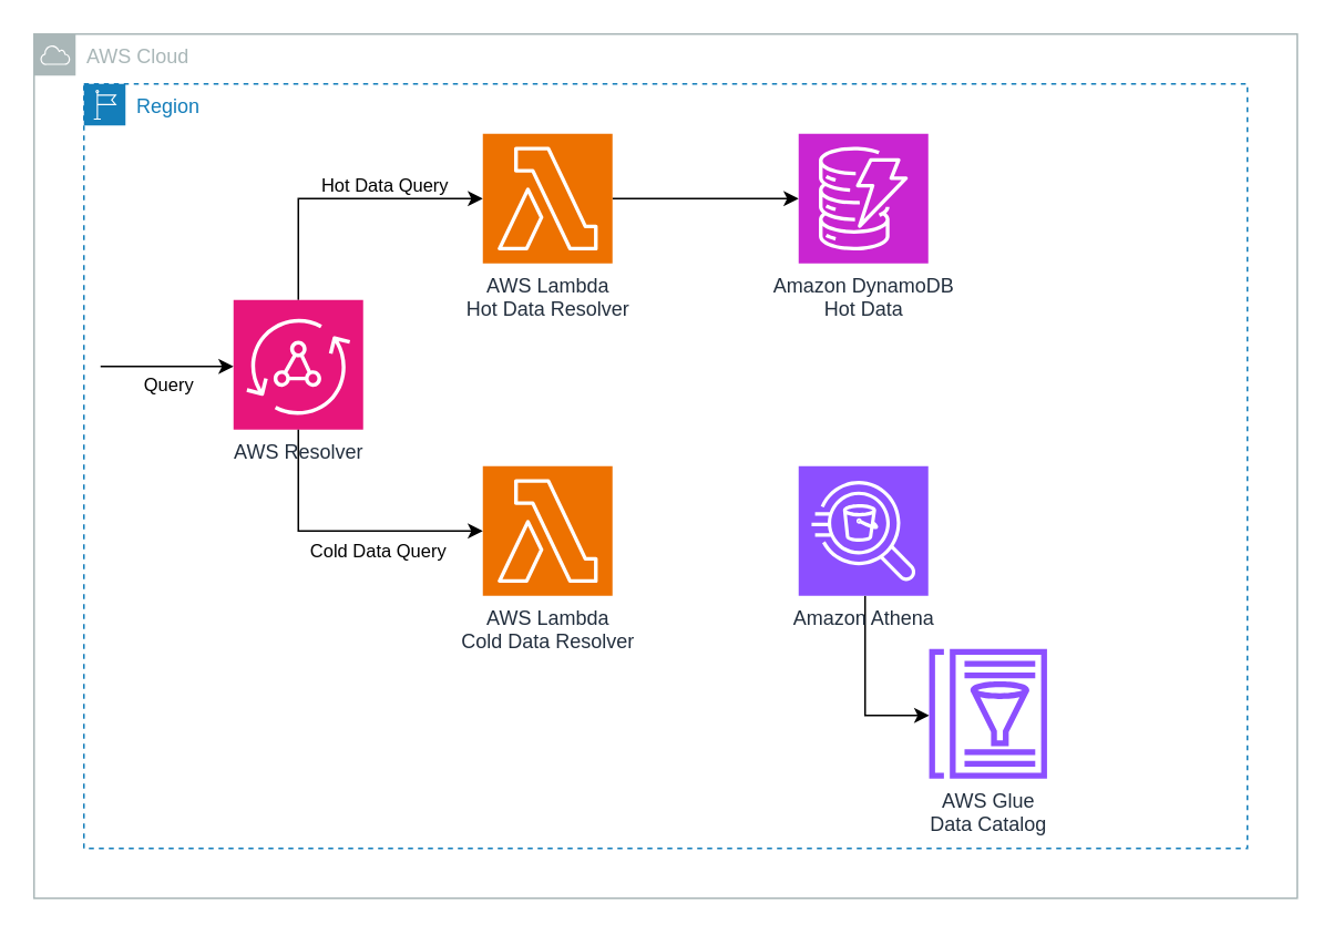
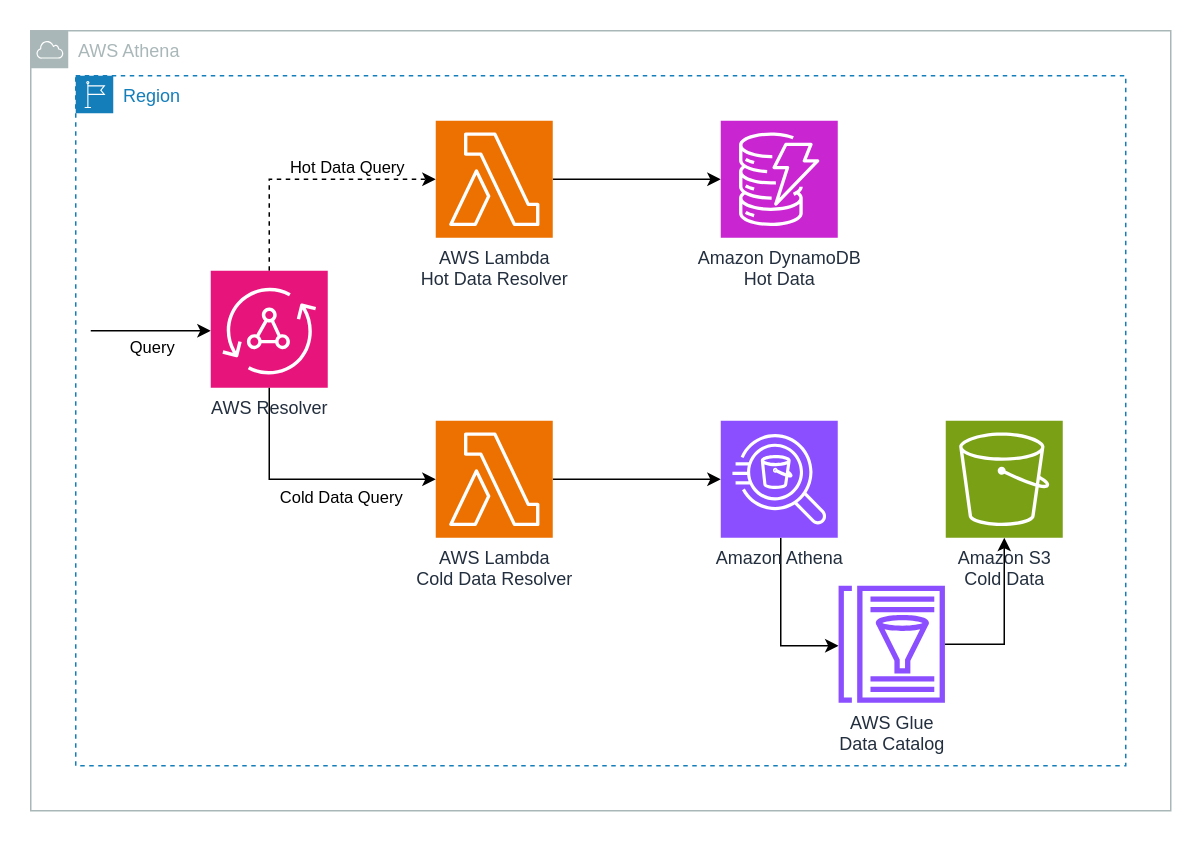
- <mxCell id="2" value="AWS Cloud" style="sketch=0;outlineConnect=0;gradientColor=none;html=1;whiteSpace=wrap;fontSize=12;fontStyle=0;shape=mxgraph.aws4.group;grIcon=mxgraph.aws4.group_aws_cloud;strokeColor=#AAB7B8;fillColor=none;verticalAlign=top;align=left;spacingLeft=30;fontColor=#AAB7B8;dashed=0;" vertex="1" parent="1"><mxGeometry x="20" y="20" width="760" height="520" as="geometry" /></mxCell>
+ <mxCell id="2" value="AWS Athena" style="sketch=0;outlineConnect=0;gradientColor=none;html=1;whiteSpace=wrap;fontSize=12;fontStyle=0;shape=mxgraph.aws4.group;grIcon=mxgraph.aws4.group_aws_cloud;strokeColor=#AAB7B8;fillColor=none;verticalAlign=top;align=left;spacingLeft=30;fontColor=#AAB7B8;dashed=0;" vertex="1" parent="1"><mxGeometry x="20" y="20" width="760" height="520" as="geometry" /></mxCell>
- <mxCell id="4" style="edgeStyle=orthogonalEdgeStyle;rounded=0;orthogonalLoop=1;jettySize=auto;html=1;entryX=0;entryY=0.5;entryDx=0;entryDy=0;entryPerimeter=0;exitX=0.5;exitY=0;exitDx=0;exitDy=0;exitPerimeter=0;" edge="1" parent="3" source="6" target="8"><mxGeometry relative="1" as="geometry" /></mxCell>
+ <mxCell id="4" style="edgeStyle=orthogonalEdgeStyle;rounded=0;orthogonalLoop=1;jettySize=auto;html=1;entryX=0;entryY=0.5;entryDx=0;entryDy=0;entryPerimeter=0;exitX=0.5;exitY=0;exitDx=0;exitDy=0;exitPerimeter=0;dashed=1;" edge="1" parent="3" source="6" target="8"><mxGeometry relative="1" as="geometry" /></mxCell>
+ <mxCell id="15" style="edgeStyle=orthogonalEdgeStyle;rounded=0;orthogonalLoop=1;jettySize=auto;html=1;entryX=0;entryY=0.5;entryDx=0;entryDy=0;entryPerimeter=0;" edge="1" parent="1" source="16" target="11"><mxGeometry relative="1" as="geometry" /></mxCell>
+ <mxCell id="12" value="Amazon S3&lt;br&gt;Cold Data" style="sketch=0;points=[[0,0,0],[0.25,0,0],[0.5,0,0],[0.75,0,0],[1,0,0],[0,1,0],[0.25,1,0],[0.5,1,0],[0.75,1,0],[1,1,0],[0,0.25,0],[0,0.5,0],[0,0.75,0],[1,0.25,0],[1,0.5,0],[1,0.75,0]];outlineConnect=0;fontColor=#232F3E;fillColor=#7AA116;strokeColor=#ffffff;dashed=0;verticalLabelPosition=bottom;verticalAlign=top;align=center;html=1;fontSize=12;fontStyle=0;aspect=fixed;shape=mxgraph.aws4.resourceIcon;resIcon=mxgraph.aws4.s3;" vertex="1" parent="3"><mxGeometry x="580" y="230" width="78" height="78" as="geometry" /></mxCell>
+ <mxCell id="13" style="edgeStyle=orthogonalEdgeStyle;rounded=0;orthogonalLoop=1;jettySize=auto;html=1;" edge="1" parent="3" source="14" target="12"><mxGeometry relative="1" as="geometry" /></mxCell>
